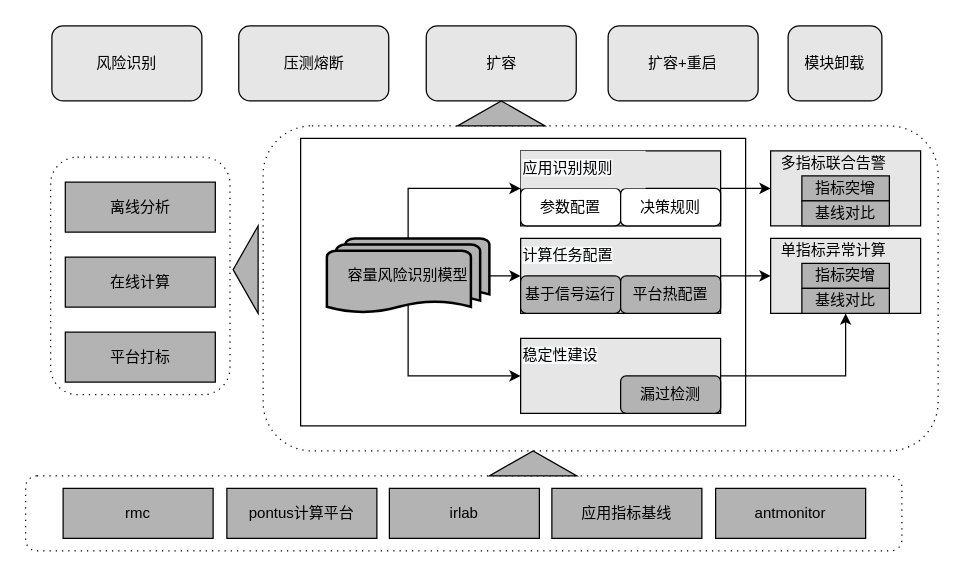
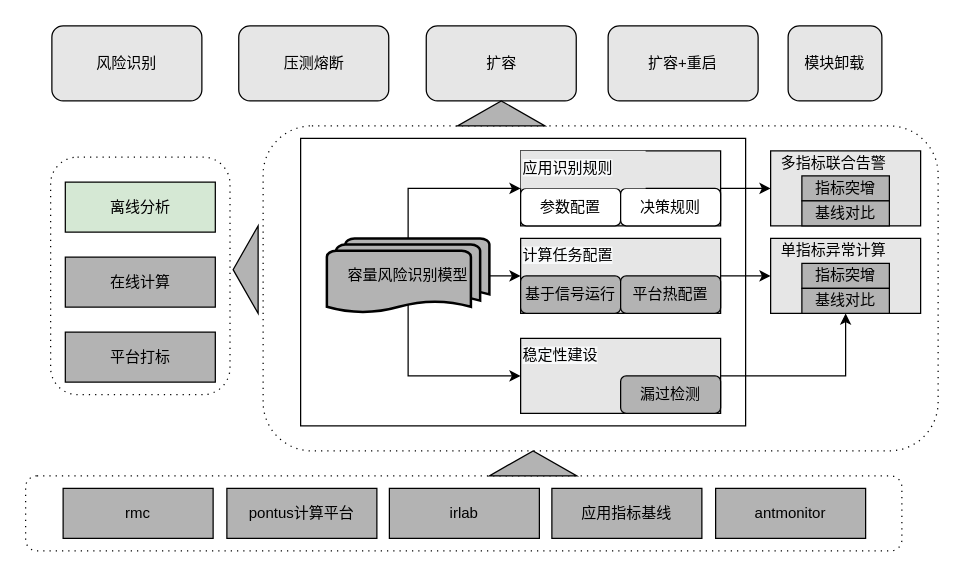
- <mxCell id="30" value="离线分析" style="rounded=0;whiteSpace=wrap;html=1;fillColor=#B3B3B3;" parent="1" vertex="1"><mxGeometry x="51.75" y="145" width="120" height="40" as="geometry" /></mxCell>
+ <mxCell id="30" value="离线分析" style="rounded=0;whiteSpace=wrap;html=1;fillColor=#d5e8d4;" parent="1" vertex="1"><mxGeometry x="51.75" y="145" width="120" height="40" as="geometry" /></mxCell>
